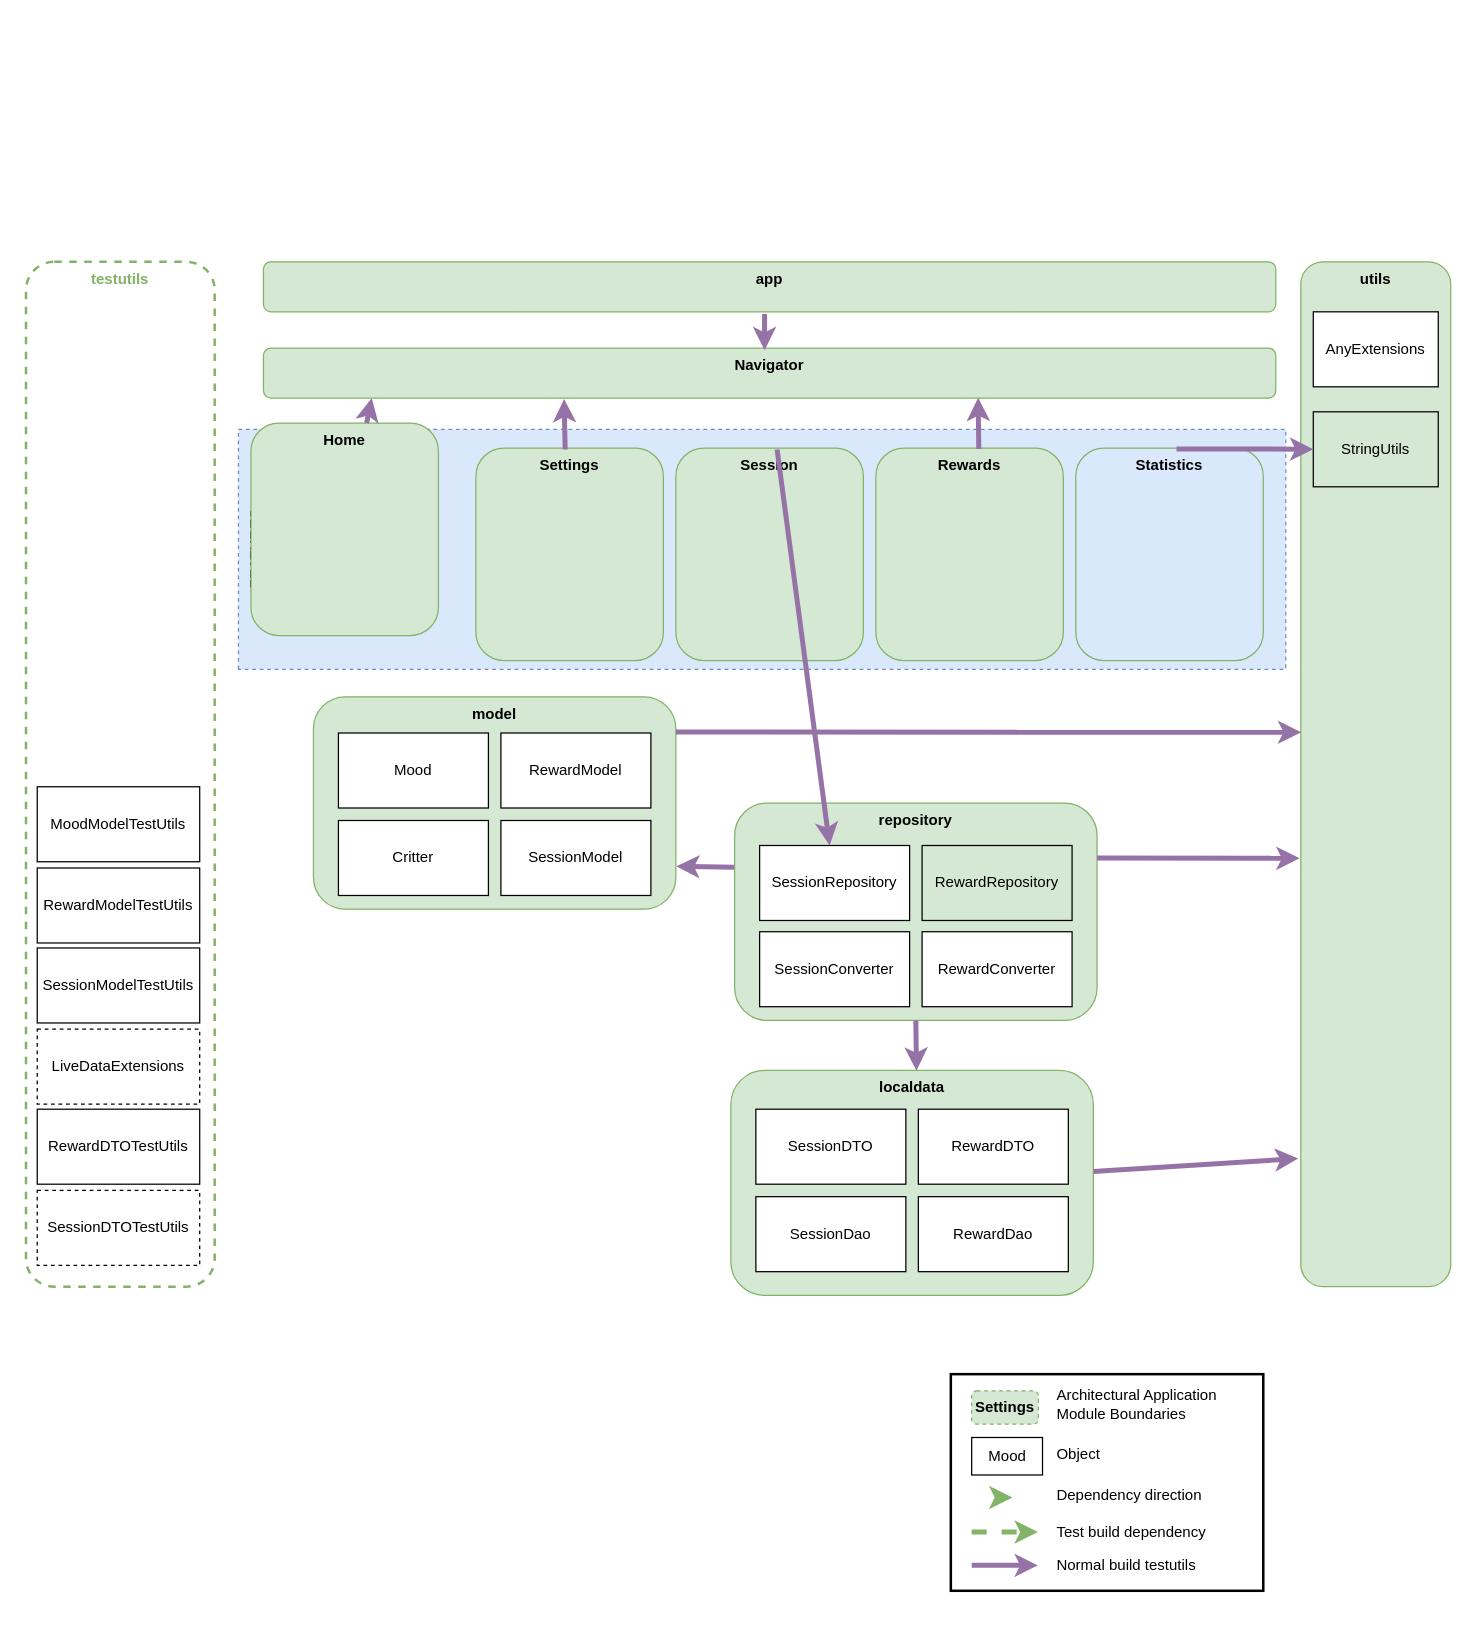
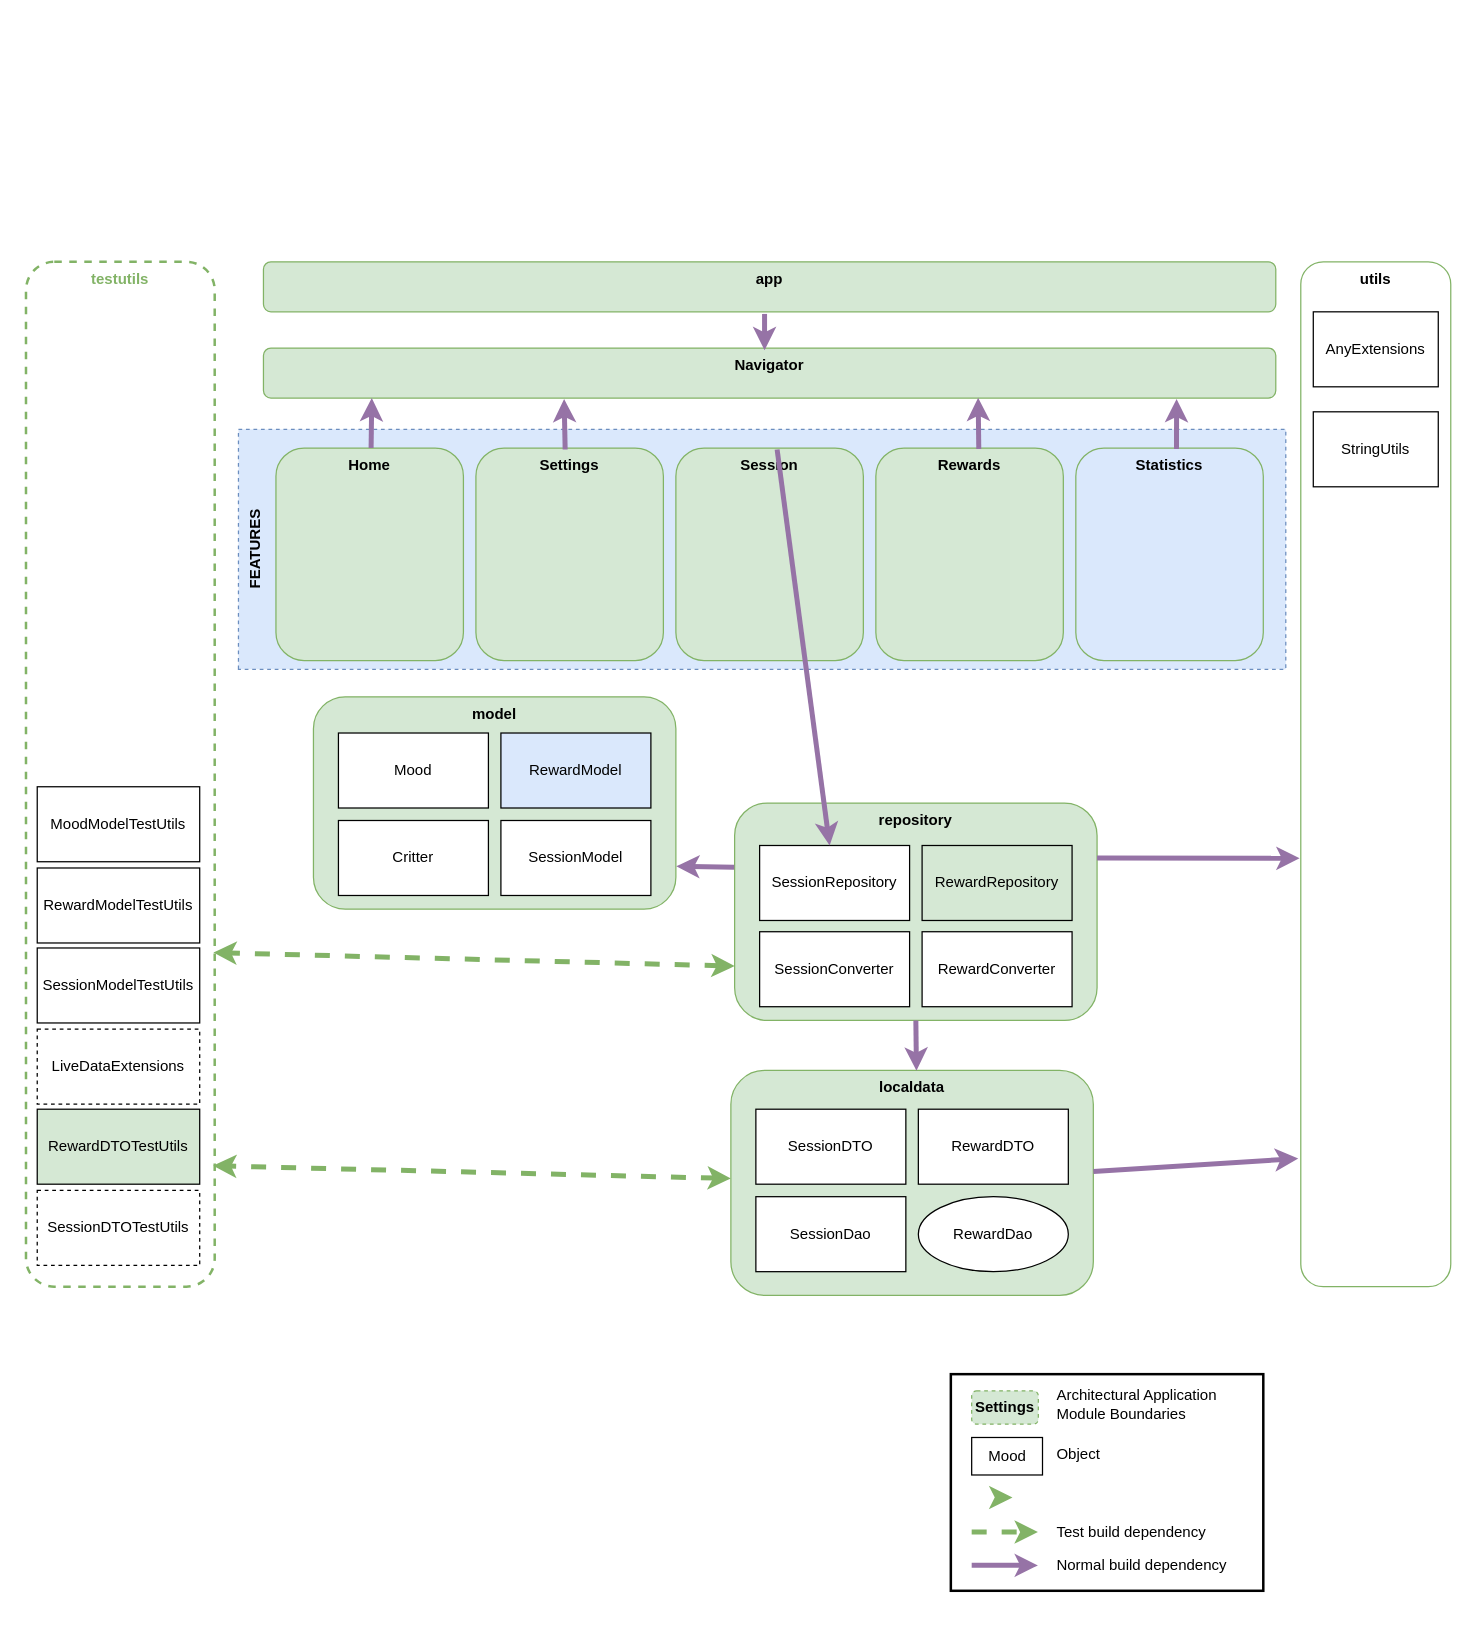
- <mxCell id="52" value="" style="endArrow=classic;html=1;fillColor=#e1d5e7;strokeColor=#9673a6;strokeWidth=4;exitX=0.463;exitY=0.004;exitDx=0;exitDy=0;exitPerimeter=0;" edge="1" parent="1" source="27" target="29"><mxGeometry width="50" height="50" relative="1" as="geometry"><mxPoint x="930.136" y="358" as="sourcePoint" /><mxPoint x="930.67" y="318" as="targetPoint" /></mxGeometry></mxCell>
+ <mxCell id="52" value="" style="endArrow=classic;html=1;entryX=0.902;entryY=1.018;entryDx=0;entryDy=0;entryPerimeter=0;fillColor=#e1d5e7;strokeColor=#9673a6;strokeWidth=4;exitX=0.463;exitY=0.004;exitDx=0;exitDy=0;exitPerimeter=0;" edge="1" parent="1" source="27" target="50"><mxGeometry width="50" height="50" relative="1" as="geometry"><mxPoint x="930.136" y="358" as="sourcePoint" /><mxPoint x="930.67" y="318" as="targetPoint" /></mxGeometry></mxCell>
- <mxCell id="29" value="StringUtils" style="rounded=0;whiteSpace=wrap;html=1;fillColor=#d5e8d4;" parent="1" vertex="1"><mxGeometry x="1050" y="329" width="100" height="60" as="geometry" /></mxCell>
+ <mxCell id="29" value="StringUtils" style="rounded=0;whiteSpace=wrap;html=1;" parent="1" vertex="1"><mxGeometry x="1050" y="329" width="100" height="60" as="geometry" /></mxCell>
- <mxCell id="23" value="Home" style="rounded=1;whiteSpace=wrap;html=1;verticalAlign=top;fontStyle=1;glass=0;flipH=1;fillColor=#d5e8d4;strokeColor=#82b366;" parent="1" vertex="1"><mxGeometry x="200" y="338" width="150" height="170" as="geometry" /></mxCell>
+ <mxCell id="23" value="Home" style="rounded=1;whiteSpace=wrap;html=1;verticalAlign=top;fontStyle=1;glass=0;flipH=1;fillColor=#d5e8d4;strokeColor=#82b366;" parent="1" vertex="1"><mxGeometry x="220" y="358" width="150" height="170" as="geometry" /></mxCell>
- <mxCell id="62" value="" style="endArrow=classic;html=1;fillColor=#e1d5e7;strokeColor=#9673a6;strokeWidth=4;exitX=1;exitY=0.166;exitDx=0;exitDy=0;exitPerimeter=0;entryX=0.003;entryY=0.459;entryDx=0;entryDy=0;entryPerimeter=0;" edge="1" parent="1" source="57" target="5"><mxGeometry width="50" height="50" relative="1" as="geometry"><mxPoint x="570" y="585" as="sourcePoint" /><mxPoint x="732.04" y="585.28" as="targetPoint" /></mxGeometry></mxCell>
- <mxCell id="61" value="RewardModel" style="rounded=0;whiteSpace=wrap;html=1;" vertex="1" parent="1"><mxGeometry x="400" y="586" width="120" height="60" as="geometry" /></mxCell>
+ <mxCell id="61" value="RewardModel" style="rounded=0;whiteSpace=wrap;html=1;fillColor=#dae8fc;" vertex="1" parent="1"><mxGeometry x="400" y="586" width="120" height="60" as="geometry" /></mxCell>
- <mxCell id="5" value="utils" style="rounded=1;whiteSpace=wrap;html=1;verticalAlign=top;fontStyle=1;fillColor=#d5e8d4;strokeColor=#82b366;" parent="1" vertex="1"><mxGeometry x="1040" y="209" width="120" height="820" as="geometry" /></mxCell>
+ <mxCell id="5" value="utils" style="rounded=1;whiteSpace=wrap;html=1;verticalAlign=top;fontStyle=1;fillColor=#ffffff;strokeColor=#82b366;" parent="1" vertex="1"><mxGeometry x="1040" y="209" width="120" height="820" as="geometry" /></mxCell>
+ <mxCell id="21" value="" style="endArrow=classic;html=1;entryX=0.993;entryY=0.674;entryDx=0;entryDy=0;entryPerimeter=0;exitX=0;exitY=0.75;exitDx=0;exitDy=0;startArrow=classic;startFill=1;fillColor=#d5e8d4;strokeColor=#82b366;strokeWidth=4;dashed=1;" parent="1" source="7" target="4" edge="1"><mxGeometry width="50" height="50" relative="1" as="geometry"><mxPoint x="60" y="1129" as="sourcePoint" /><mxPoint x="110" y="1079" as="targetPoint" /></mxGeometry></mxCell>
- <mxCell id="34" value="RewardDTOTestUtils" style="rounded=0;whiteSpace=wrap;html=1;" parent="1" vertex="1"><mxGeometry x="29" y="887" width="130" height="60" as="geometry" /></mxCell>
+ <mxCell id="34" value="RewardDTOTestUtils" style="rounded=0;whiteSpace=wrap;html=1;fillColor=#d5e8d4;" parent="1" vertex="1"><mxGeometry x="29" y="887" width="130" height="60" as="geometry" /></mxCell>
+ <mxCell id="22" value="" style="endArrow=classic;html=1;entryX=0.992;entryY=0.882;entryDx=0;entryDy=0;entryPerimeter=0;startArrow=classic;startFill=1;fillColor=#d5e8d4;strokeColor=#82b366;strokeWidth=4;dashed=1;" parent="1" source="13" target="4" edge="1"><mxGeometry width="50" height="50" relative="1" as="geometry"><mxPoint x="60" y="1129" as="sourcePoint" /><mxPoint x="110" y="1079" as="targetPoint" /></mxGeometry></mxCell>
- <mxCell id="16" value="RewardDao" style="rounded=0;whiteSpace=wrap;html=1;" parent="12" vertex="1"><mxGeometry x="150" y="88" width="120" height="60" as="geometry" /></mxCell>
+ <mxCell id="16" value="RewardDao" style="ellipse;whiteSpace=wrap;html=1;" parent="12" vertex="1"><mxGeometry x="150" y="88" width="120" height="60" as="geometry" /></mxCell>
- <mxCell id="43" value="Dependency direction" style="text;html=1;strokeColor=none;fillColor=none;align=left;verticalAlign=middle;whiteSpace=wrap;rounded=0;dashed=1;" parent="38" vertex="1"><mxGeometry x="83.333" y="90.667" width="160" height="13.333" as="geometry" /></mxCell>
- <mxCell id="48" value="Normal build testutils" style="text;html=1;strokeColor=none;fillColor=none;align=left;verticalAlign=middle;whiteSpace=wrap;rounded=0;dashed=1;" parent="38" vertex="1"><mxGeometry x="83.333" y="146.667" width="160" height="13.333" as="geometry" /></mxCell>
+ <mxCell id="48" value="Normal build dependency" style="text;html=1;strokeColor=none;fillColor=none;align=left;verticalAlign=middle;whiteSpace=wrap;rounded=0;dashed=1;" parent="38" vertex="1"><mxGeometry x="83.333" y="146.667" width="160" height="13.333" as="geometry" /></mxCell>
